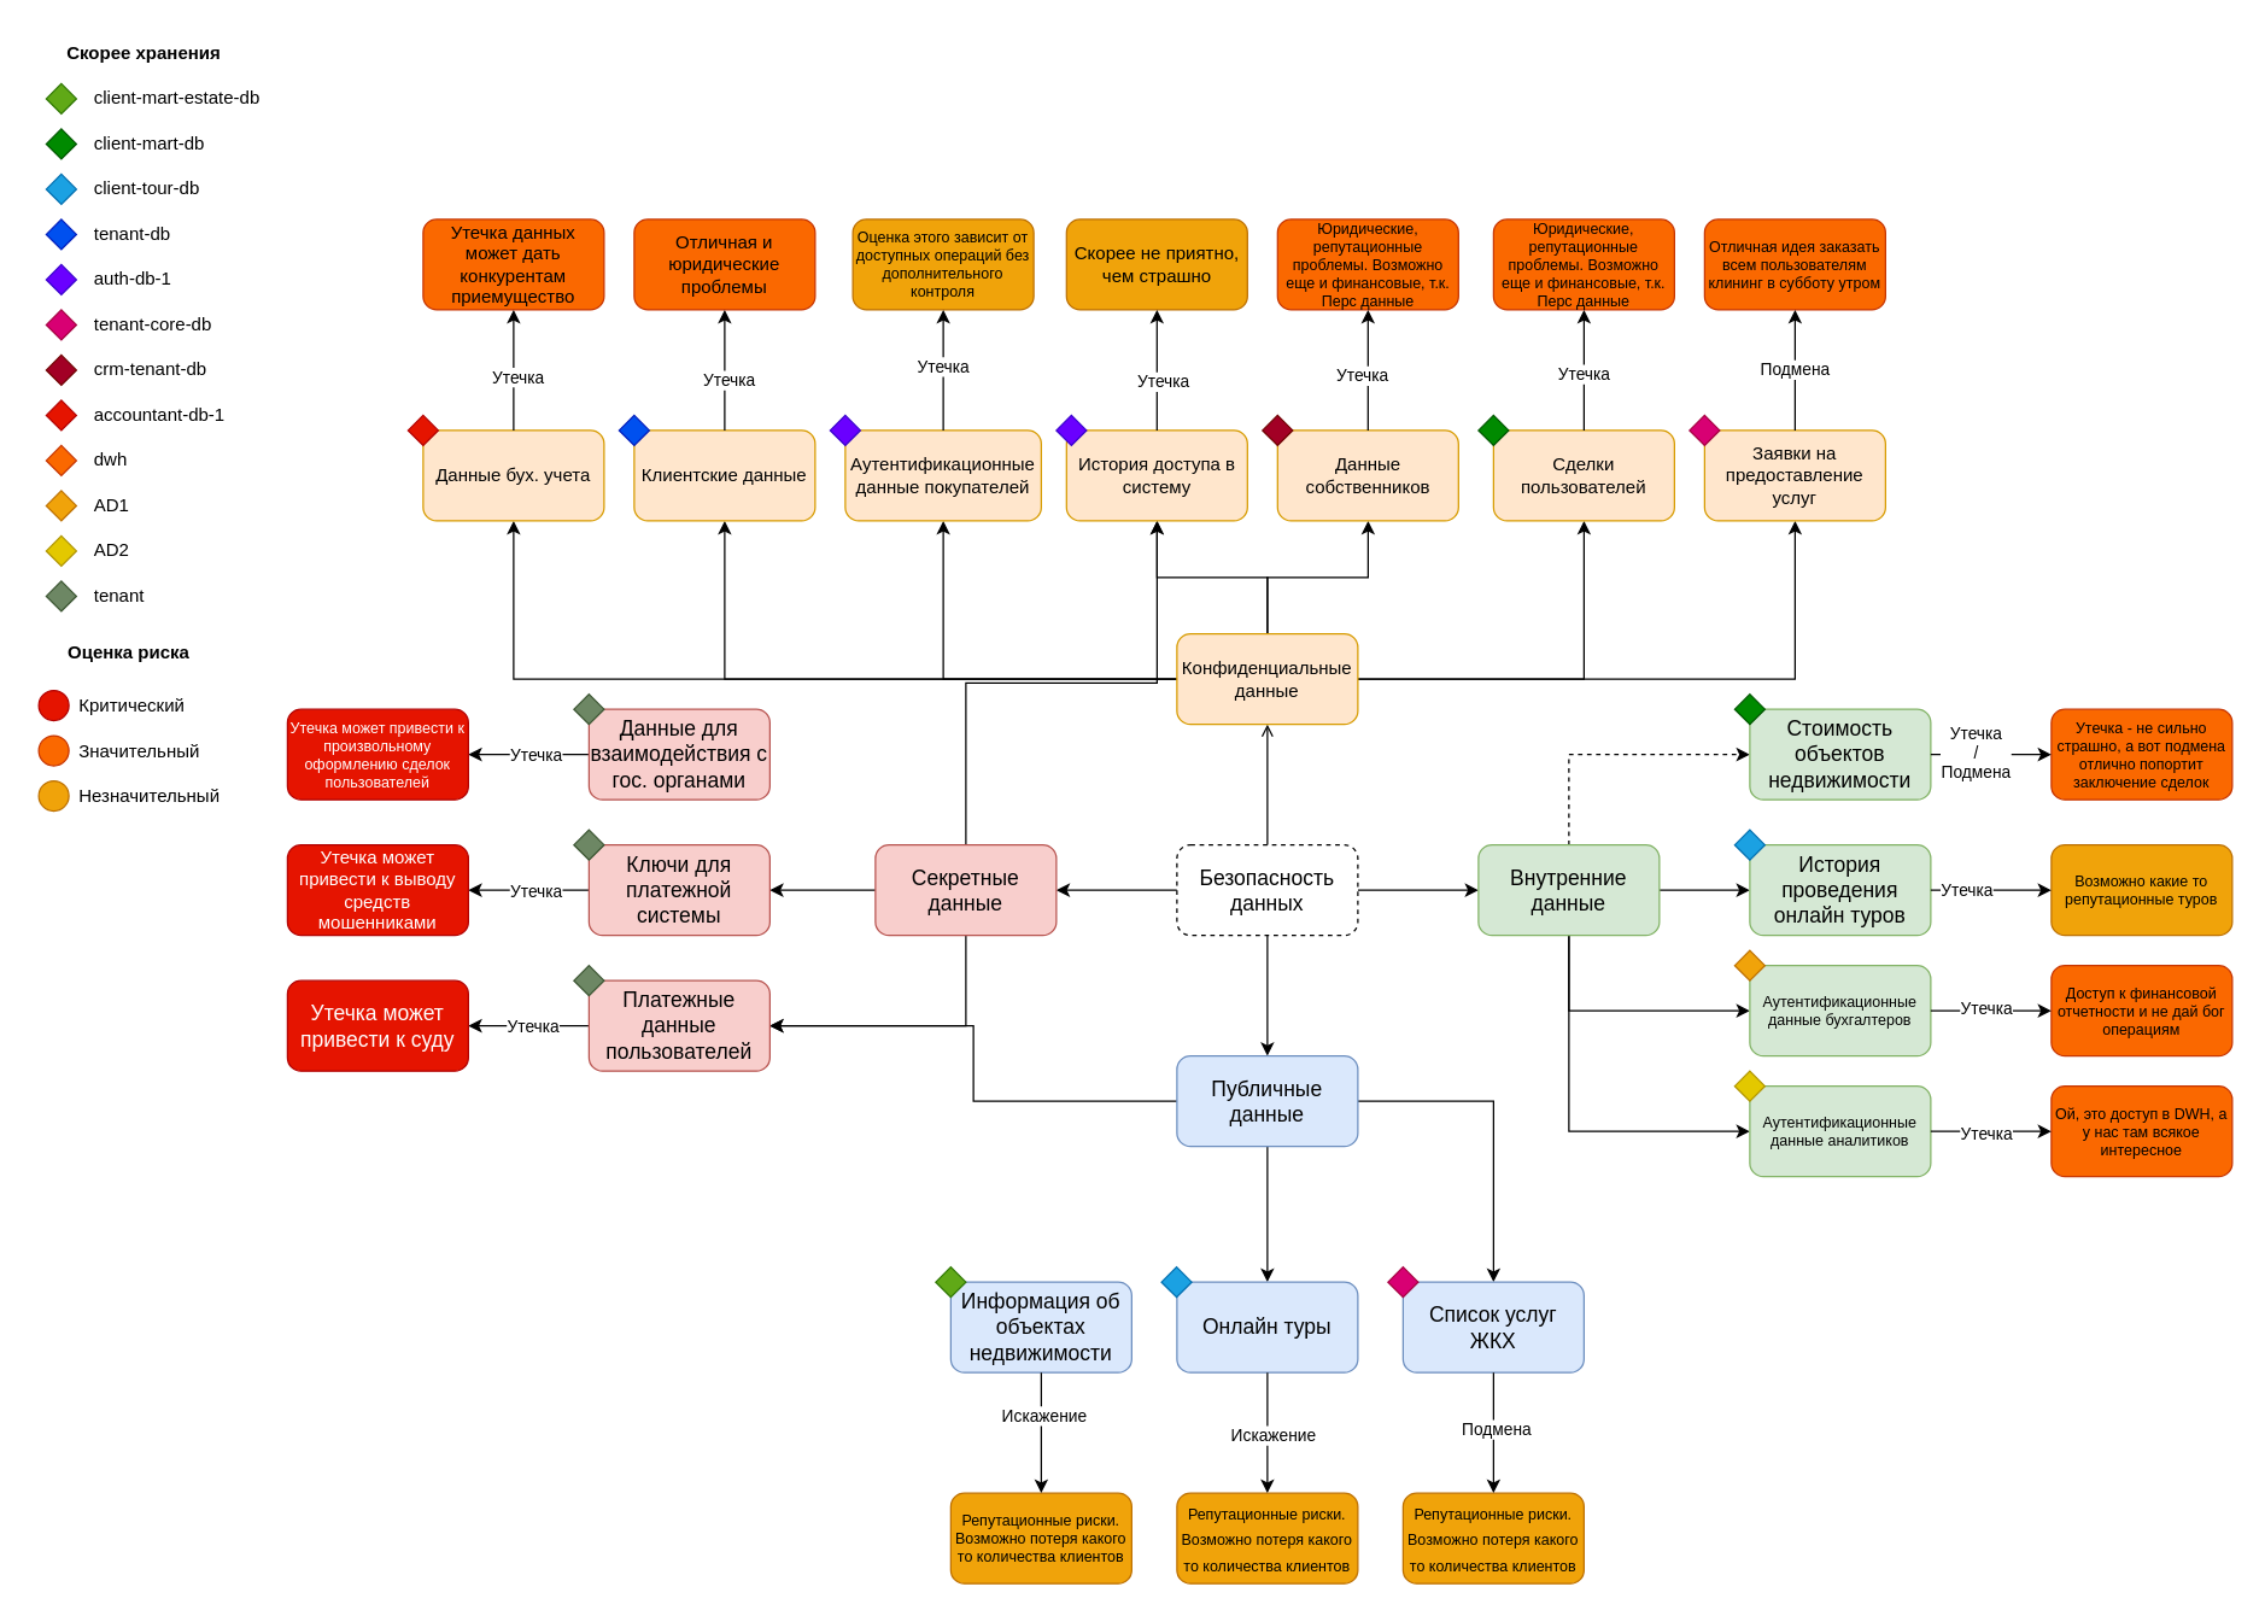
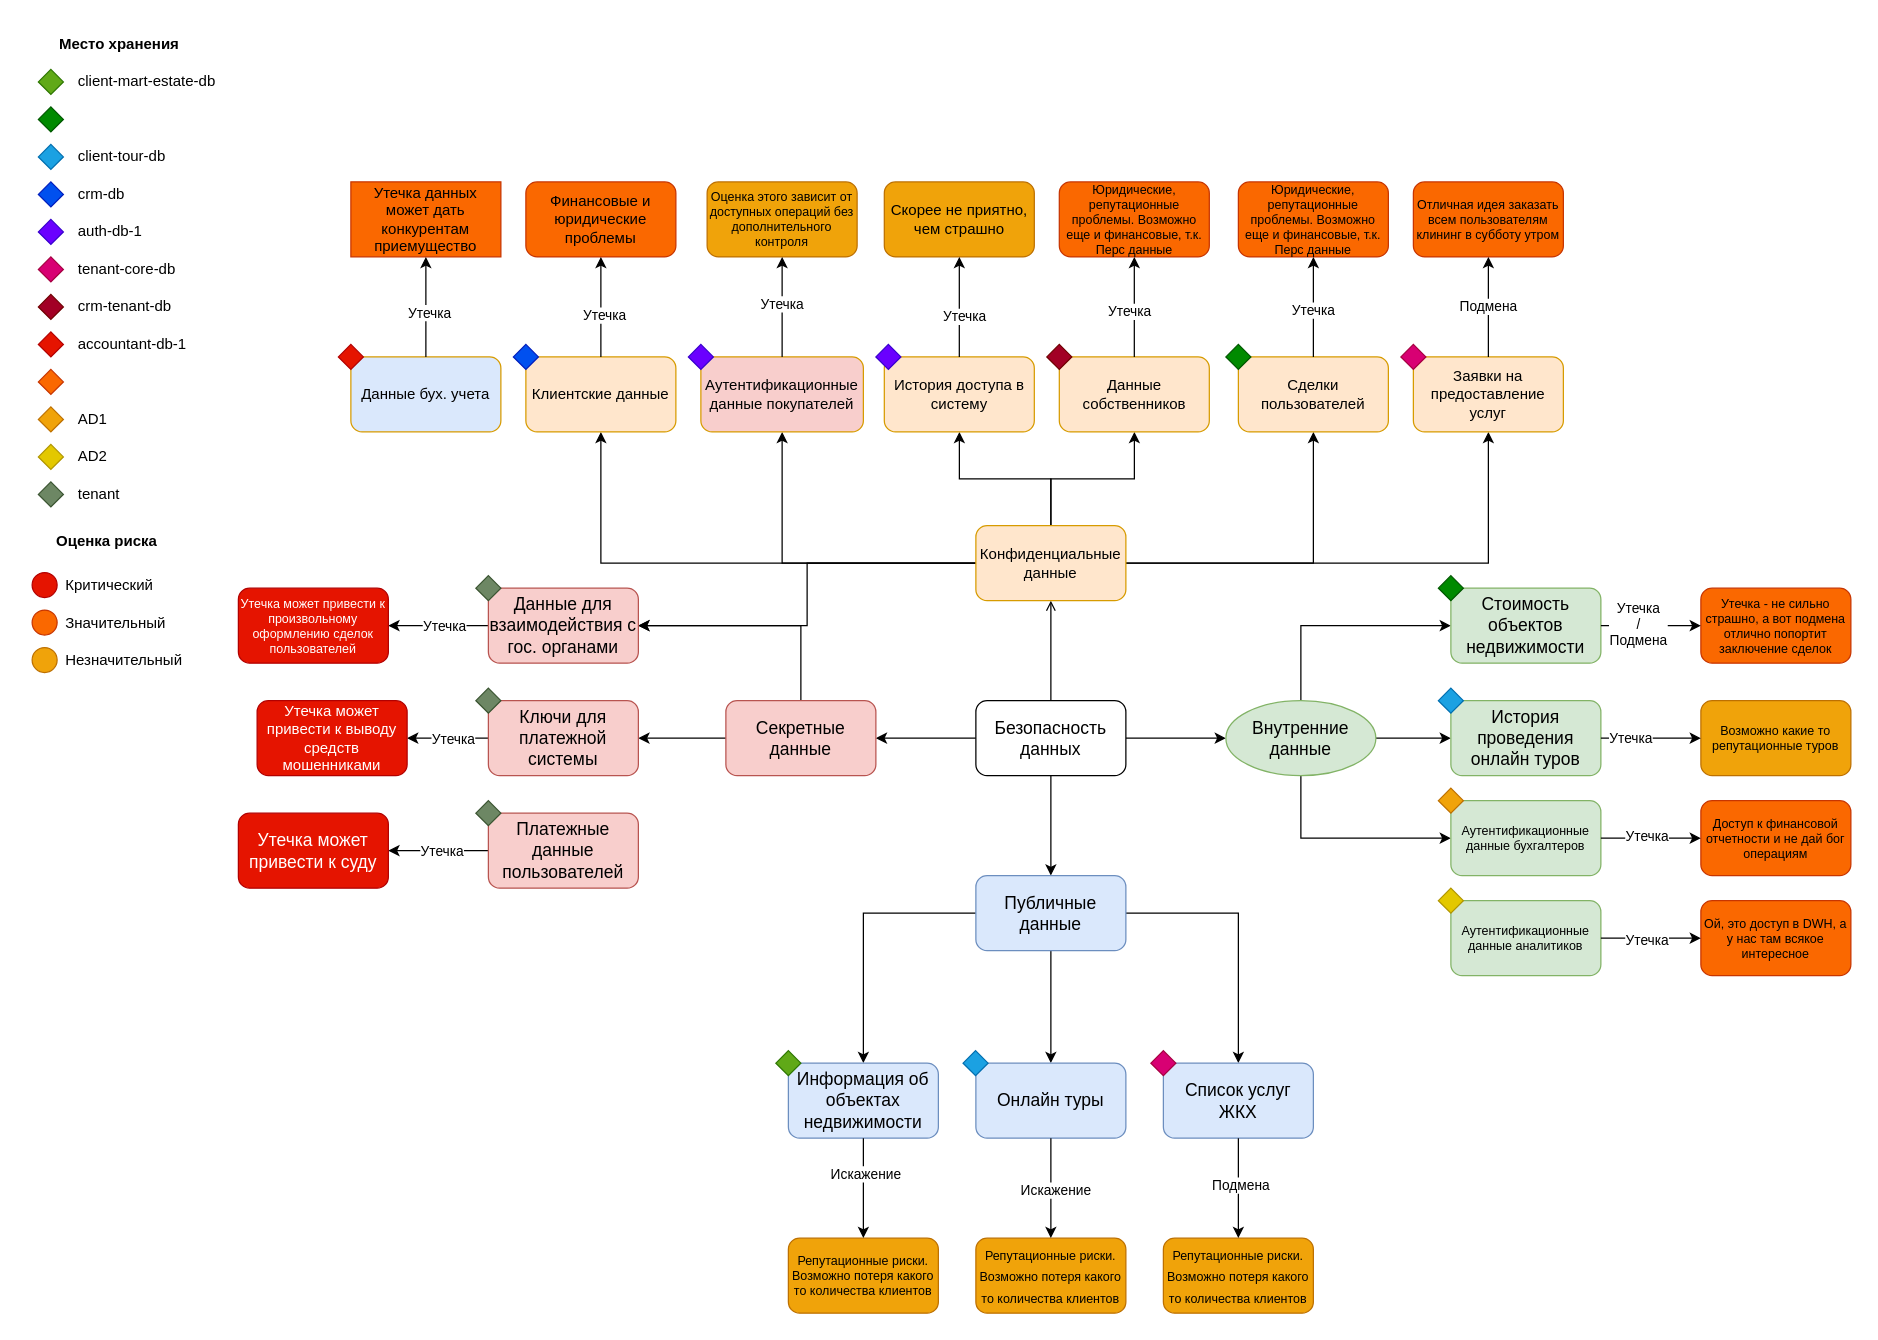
- <mxCell id="112" value="Скорее хранения" style="text;html=1;align=center;verticalAlign=middle;whiteSpace=wrap;rounded=0;fontStyle=1" vertex="1" parent="1"><mxGeometry x="30" y="20" width="130" height="30" as="geometry" /></mxCell>
+ <mxCell id="112" value="Место хранения" style="text;html=1;align=center;verticalAlign=middle;whiteSpace=wrap;rounded=0;fontStyle=1" vertex="1" parent="1"><mxGeometry x="30" y="20" width="130" height="30" as="geometry" /></mxCell>
- <mxCell id="37" value="client-mart-db" style="text;html=1;align=left;verticalAlign=middle;whiteSpace=wrap;rounded=0;" vertex="1" parent="1"><mxGeometry x="60" y="80" width="120" height="30" as="geometry" /></mxCell>
- <mxCell id="41" value="tenant-db" style="text;html=1;align=left;verticalAlign=middle;whiteSpace=wrap;rounded=0;" vertex="1" parent="1"><mxGeometry x="60" y="140" width="120" height="30" as="geometry" /></mxCell>
+ <mxCell id="41" value="crm-db" style="text;html=1;align=left;verticalAlign=middle;whiteSpace=wrap;rounded=0;" vertex="1" parent="1"><mxGeometry x="60" y="140" width="120" height="30" as="geometry" /></mxCell>
- <mxCell id="155" value="Утечка данных может дать конкурентам приемущество" style="whiteSpace=wrap;html=1;fillColor=#fa6800;strokeColor=#C73500;rounded=1;fontStyle=0;fontColor=#000000;" vertex="1" parent="1"><mxGeometry x="280" y="145" width="120" height="60" as="geometry" /></mxCell>
+ <mxCell id="155" value="Утечка данных может дать конкурентам приемущество" style="whiteSpace=wrap;html=1;fillColor=#fa6800;strokeColor=#C73500;fontStyle=0;fontColor=#000000;rounded=0;" vertex="1" parent="1"><mxGeometry x="280" y="145" width="120" height="60" as="geometry" /></mxCell>
- <mxCell id="152" value="Отличная и юридические проблемы" style="whiteSpace=wrap;html=1;fillColor=#fa6800;strokeColor=#C73500;rounded=1;fontStyle=0;fontColor=#000000;" vertex="1" parent="1"><mxGeometry x="420" y="145" width="120" height="60" as="geometry" /></mxCell>
+ <mxCell id="152" value="Финансовые и юридические проблемы" style="whiteSpace=wrap;html=1;fillColor=#fa6800;strokeColor=#C73500;rounded=1;fontStyle=0;fontColor=#000000;" vertex="1" parent="1"><mxGeometry x="420" y="145" width="120" height="60" as="geometry" /></mxCell>
- <mxCell id="51" value="dwh" style="text;html=1;align=left;verticalAlign=middle;whiteSpace=wrap;rounded=0;" vertex="1" parent="1"><mxGeometry x="60" y="290" width="120" height="30" as="geometry" /></mxCell>
- <mxCell id="90" value="Данные бух. учета" style="whiteSpace=wrap;html=1;fillColor=#ffe6cc;strokeColor=#d79b00;rounded=1;fontStyle=0;" vertex="1" parent="89"><mxGeometry x="10" y="10" width="120" height="60" as="geometry" /></mxCell>
+ <mxCell id="90" value="Данные бух. учета" style="whiteSpace=wrap;html=1;fillColor=#dae8fc;strokeColor=#d79b00;rounded=1;fontStyle=0;" vertex="1" parent="89"><mxGeometry x="10" y="10" width="120" height="60" as="geometry" /></mxCell>
- <mxCell id="60" value="Аутентификационные данные покупателей" style="whiteSpace=wrap;html=1;fillColor=#ffe6cc;strokeColor=#d79b00;rounded=1;fontStyle=0;" vertex="1" parent="59"><mxGeometry x="10" y="10" width="130" height="60" as="geometry" /></mxCell>
+ <mxCell id="60" value="Аутентификационные данные покупателей" style="whiteSpace=wrap;html=1;fillColor=#f8cecc;strokeColor=#d79b00;rounded=1;fontStyle=0;" vertex="1" parent="59"><mxGeometry x="10" y="10" width="130" height="60" as="geometry" /></mxCell>
- <mxCell id="22" style="edgeStyle=orthogonalEdgeStyle;rounded=0;orthogonalLoop=1;jettySize=auto;html=1;exitX=0;exitY=0.5;exitDx=0;exitDy=0;entryX=0.5;entryY=1;entryDx=0;entryDy=0;" edge="1" parent="1" source="23" target="90"><mxGeometry relative="1" as="geometry" /></mxCell>
+ <mxCell id="22" style="edgeStyle=orthogonalEdgeStyle;rounded=0;orthogonalLoop=1;jettySize=auto;html=1;exitX=0;exitY=0.5;exitDx=0;exitDy=0;" edge="1" parent="1" source="23" target="30"><mxGeometry relative="1" as="geometry" /></mxCell>
- <mxCell id="24" style="edgeStyle=orthogonalEdgeStyle;rounded=0;orthogonalLoop=1;jettySize=auto;html=1;exitX=0.5;exitY=0;exitDx=0;exitDy=0;" edge="1" parent="1" source="27" target="57"><mxGeometry relative="1" as="geometry" /></mxCell>
+ <mxCell id="24" style="edgeStyle=orthogonalEdgeStyle;rounded=0;orthogonalLoop=1;jettySize=auto;html=1;exitX=0.5;exitY=0;exitDx=0;exitDy=0;entryX=1;entryY=0.5;entryDx=0;entryDy=0;" edge="1" parent="1" source="27" target="30"><mxGeometry relative="1" as="geometry" /></mxCell>
- <mxCell id="12" style="edgeStyle=orthogonalEdgeStyle;rounded=0;orthogonalLoop=1;jettySize=auto;html=1;exitX=0.5;exitY=0;exitDx=0;exitDy=0;entryX=0;entryY=0.5;entryDx=0;entryDy=0;dashed=1;" edge="1" parent="1" source="15" target="69"><mxGeometry relative="1" as="geometry" /></mxCell>
+ <mxCell id="12" style="edgeStyle=orthogonalEdgeStyle;rounded=0;orthogonalLoop=1;jettySize=auto;html=1;exitX=0.5;exitY=0;exitDx=0;exitDy=0;entryX=0;entryY=0.5;entryDx=0;entryDy=0;" edge="1" parent="1" source="15" target="69"><mxGeometry relative="1" as="geometry" /></mxCell>
- <mxCell id="115" value="Утечка может привести к выводу средств мошенниками" style="whiteSpace=wrap;html=1;fontSize=12;fillColor=#e51400;strokeColor=#B20000;rounded=1;fontStyle=0;fontColor=#ffffff;" vertex="1" parent="1"><mxGeometry x="190" y="560" width="120" height="60" as="geometry" /></mxCell>
+ <mxCell id="115" value="Утечка может привести к выводу средств мошенниками" style="whiteSpace=wrap;html=1;fontSize=12;fillColor=#e51400;strokeColor=#B20000;rounded=1;fontStyle=0;fontColor=#ffffff;" vertex="1" parent="1"><mxGeometry x="205" y="560" width="120" height="60" as="geometry" /></mxCell>
- <mxCell id="6" value="Безопасность данных" style="rounded=1;whiteSpace=wrap;html=1;fontStyle=0;fontSize=14;dashed=1;" vertex="1" parent="1"><mxGeometry x="780" y="560" width="120" height="60" as="geometry" /></mxCell>
+ <mxCell id="6" value="Безопасность данных" style="rounded=1;whiteSpace=wrap;html=1;fontStyle=0;fontSize=14;" vertex="1" parent="1"><mxGeometry x="780" y="560" width="120" height="60" as="geometry" /></mxCell>
- <mxCell id="15" value="Внутренние данные" style="whiteSpace=wrap;html=1;fontSize=14;fillColor=#d5e8d4;strokeColor=#82b366;rounded=1;fontStyle=0;" vertex="1" parent="1"><mxGeometry x="980" y="560" width="120" height="60" as="geometry" /></mxCell>
+ <mxCell id="15" value="Внутренние данные" style="ellipse;whiteSpace=wrap;html=1;fontSize=14;fillColor=#d5e8d4;strokeColor=#82b366;fontStyle=0;" vertex="1" parent="1"><mxGeometry x="980" y="560" width="120" height="60" as="geometry" /></mxCell>
- <mxCell id="26" style="edgeStyle=orthogonalEdgeStyle;rounded=0;orthogonalLoop=1;jettySize=auto;html=1;exitX=0.5;exitY=1;exitDx=0;exitDy=0;entryX=1;entryY=0.5;entryDx=0;entryDy=0;" edge="1" parent="1" source="27" target="102"><mxGeometry relative="1" as="geometry" /></mxCell>
- <mxCell id="7" value="" style="edgeStyle=orthogonalEdgeStyle;rounded=0;orthogonalLoop=1;jettySize=auto;html=1;" edge="1" parent="1" source="10" target="102"><mxGeometry relative="1" as="geometry" /></mxCell>
+ <mxCell id="7" value="" style="edgeStyle=orthogonalEdgeStyle;rounded=0;orthogonalLoop=1;jettySize=auto;html=1;" edge="1" parent="1" source="10" target="81"><mxGeometry relative="1" as="geometry" /></mxCell>
- <mxCell id="13" style="edgeStyle=orthogonalEdgeStyle;rounded=0;orthogonalLoop=1;jettySize=auto;html=1;exitX=0.5;exitY=1;exitDx=0;exitDy=0;entryX=0;entryY=0.5;entryDx=0;entryDy=0;fontSize=10;" edge="1" parent="1" source="15" target="98"><mxGeometry relative="1" as="geometry" /></mxCell>
